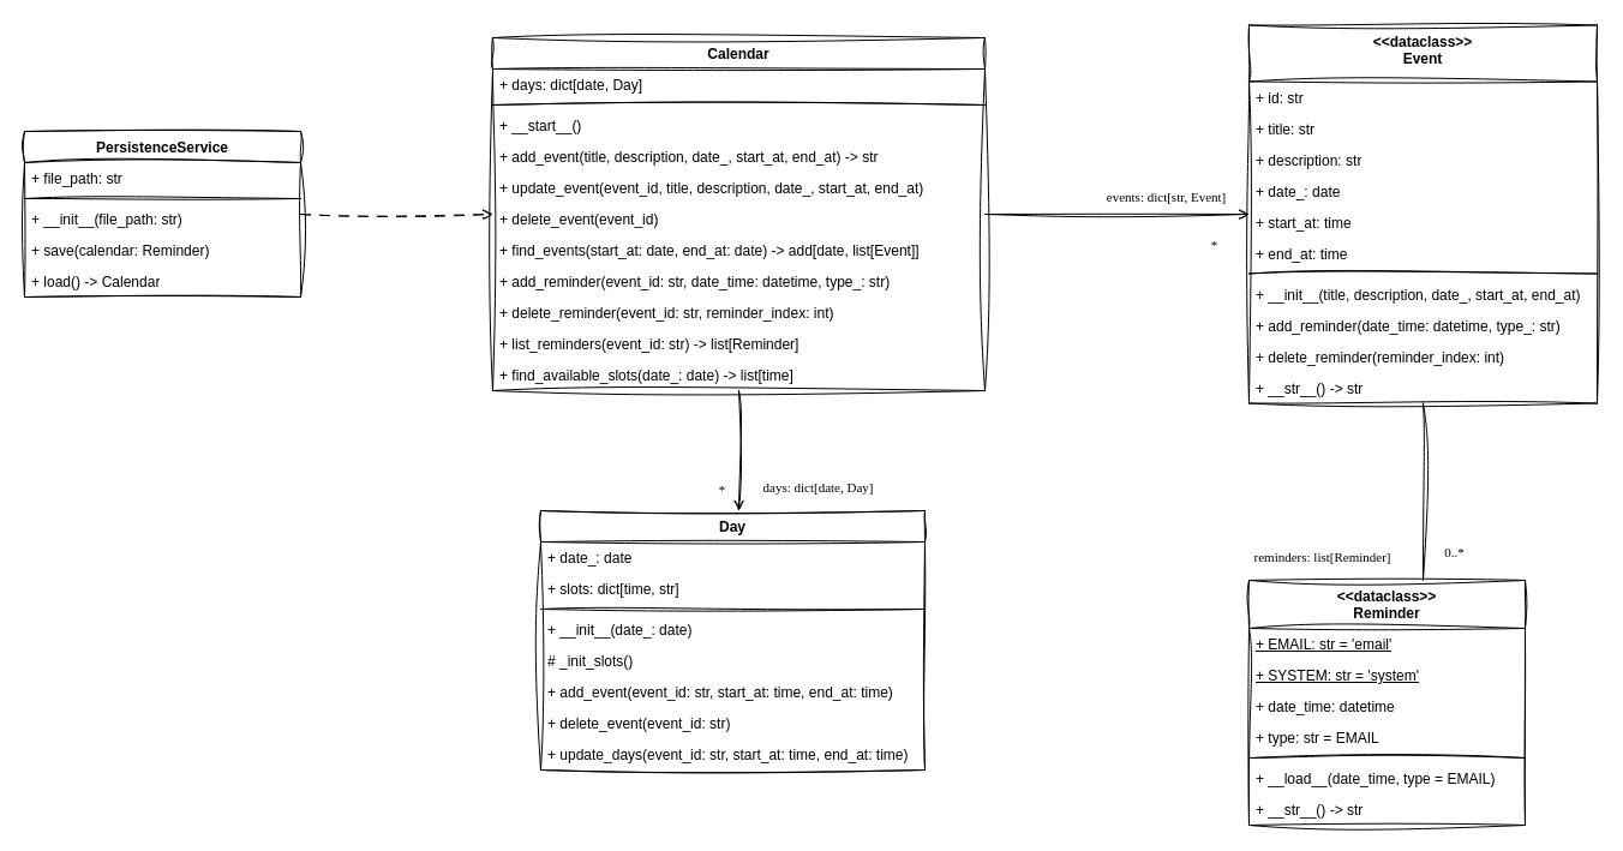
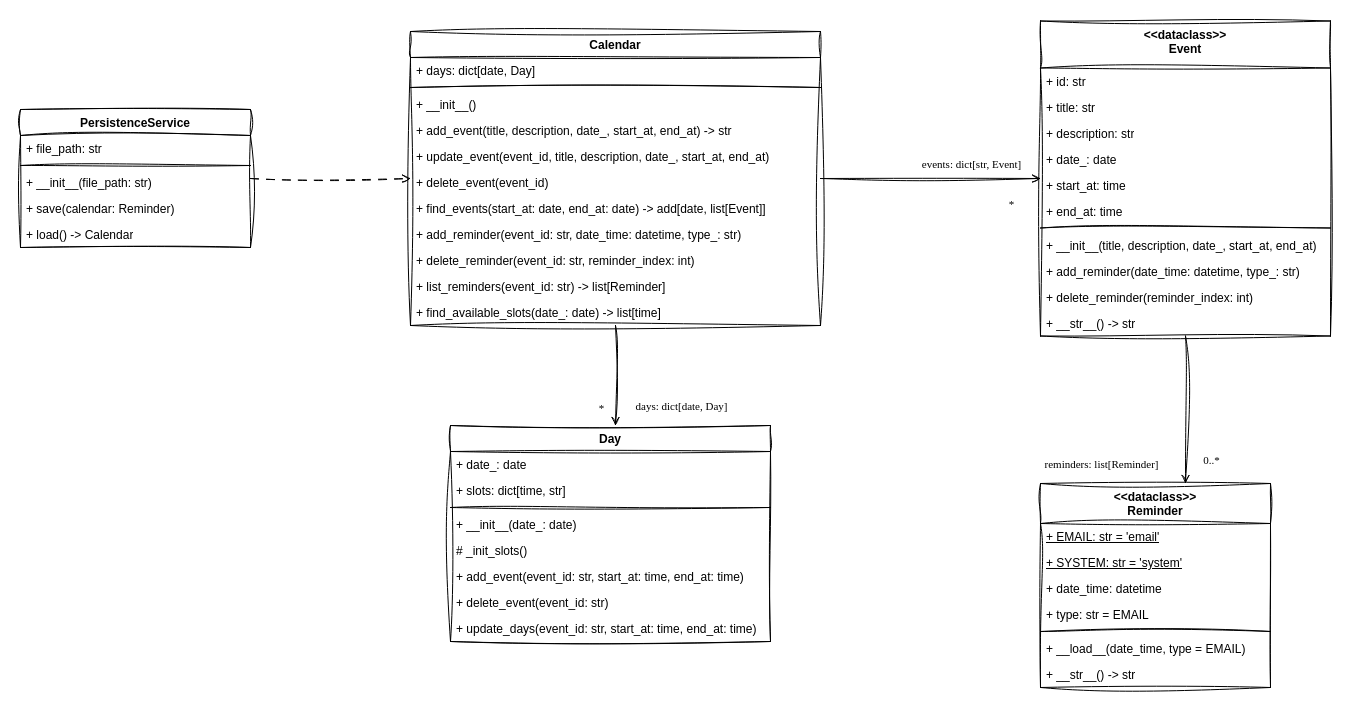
- <mxCell id="40" value="+ __start__()" style="text;strokeColor=none;fillColor=none;align=left;verticalAlign=top;spacingLeft=4;spacingRight=4;overflow=hidden;rotatable=0;points=[[0,0.5],[1,0.5]];portConstraint=eastwest;whiteSpace=wrap;html=1;fontFamily=Helvetica;labelBackgroundColor=none;rounded=0;sketch=1;curveFitting=1;jiggle=2;" parent="37" vertex="1"><mxGeometry y="60" width="410" height="26" as="geometry" /></mxCell>
+ <mxCell id="40" value="+ __init__()" style="text;strokeColor=none;fillColor=none;align=left;verticalAlign=top;spacingLeft=4;spacingRight=4;overflow=hidden;rotatable=0;points=[[0,0.5],[1,0.5]];portConstraint=eastwest;whiteSpace=wrap;html=1;fontFamily=Helvetica;labelBackgroundColor=none;rounded=0;sketch=1;curveFitting=1;jiggle=2;" parent="37" vertex="1"><mxGeometry y="60" width="410" height="26" as="geometry" /></mxCell>
- <mxCell id="10" style="edgeStyle=orthogonalEdgeStyle;rounded=0;sketch=1;hachureGap=4;jiggle=2;curveFitting=1;orthogonalLoop=1;jettySize=auto;html=1;fontFamily=Architects Daughter;fontSource=https%3A%2F%2Ffonts.googleapis.com%2Fcss%3Ffamily%3DArchitects%2BDaughter;endArrow=none;endFill=0;" parent="1" source="13" target="2" edge="1"><mxGeometry relative="1" as="geometry"><Array as="points"><mxPoint x="1160" y="483" /><mxPoint x="1165" y="483" /></Array></mxGeometry></mxCell>
+ <mxCell id="10" style="edgeStyle=orthogonalEdgeStyle;rounded=0;sketch=1;hachureGap=4;jiggle=2;curveFitting=1;orthogonalLoop=1;jettySize=auto;html=1;fontFamily=Architects Daughter;fontSource=https%3A%2F%2Ffonts.googleapis.com%2Fcss%3Ffamily%3DArchitects%2BDaughter;endArrow=open;endFill=0;" parent="1" source="13" target="2" edge="1"><mxGeometry relative="1" as="geometry"><Array as="points"><mxPoint x="1160" y="483" /><mxPoint x="1165" y="483" /></Array></mxGeometry></mxCell>
